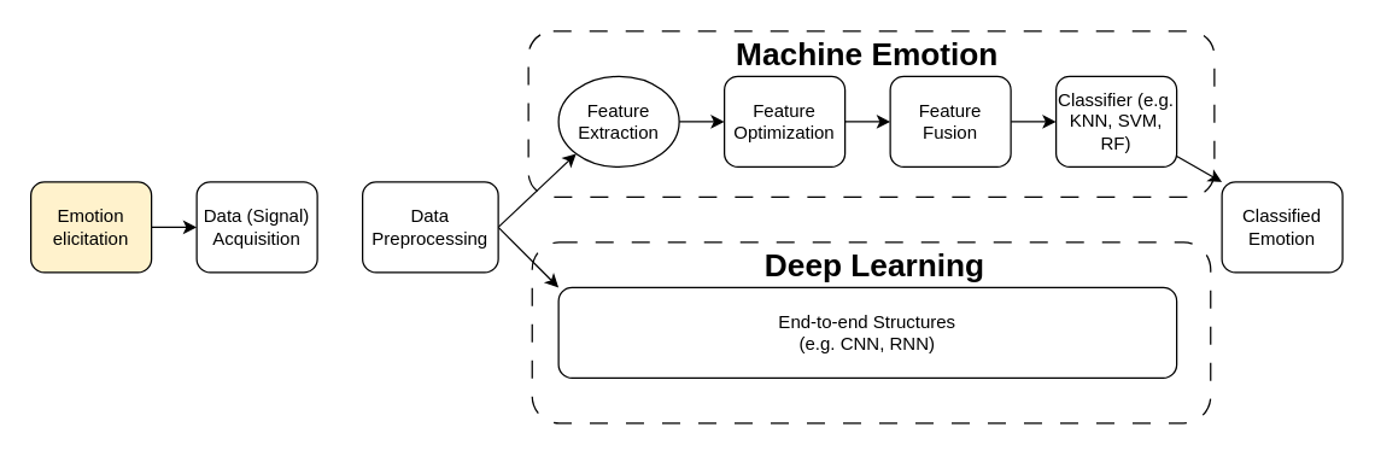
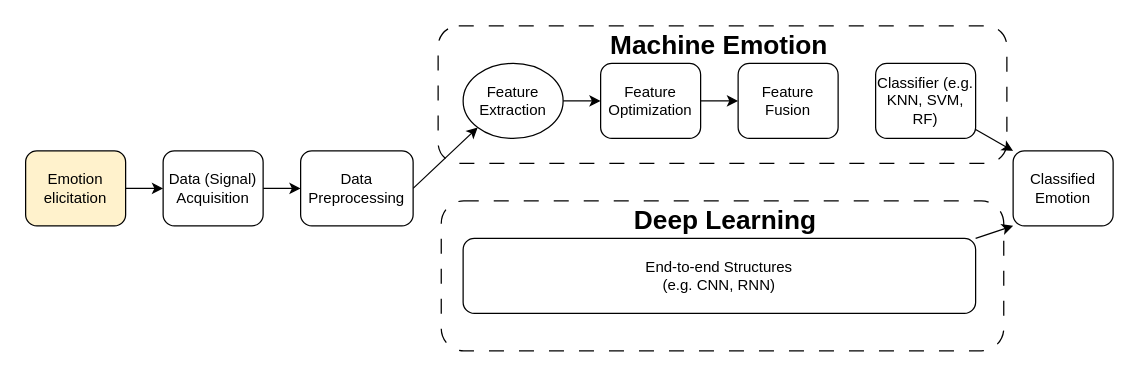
- <mxCell id="15" value="" style="edgeStyle=none;html=1;" parent="1" source="16" target="18" edge="1"><mxGeometry relative="1" as="geometry" /></mxCell>
+ <mxCell id="4" value="" style="edgeStyle=none;html=1;" parent="1" source="5" target="8" edge="1"><mxGeometry relative="1" as="geometry" /></mxCell>
- <mxCell id="7" style="edgeStyle=none;html=1;entryX=0;entryY=0;entryDx=0;entryDy=0;exitX=1;exitY=0.5;exitDx=0;exitDy=0;" parent="1" source="8" target="10" edge="1"><mxGeometry relative="1" as="geometry" /></mxCell>
+ <mxCell id="9" style="edgeStyle=none;html=1;entryX=0;entryY=1;entryDx=0;entryDy=0;exitX=1;exitY=0;exitDx=0;exitDy=0;" parent="1" source="10" target="19" edge="1"><mxGeometry relative="1" as="geometry" /></mxCell>
